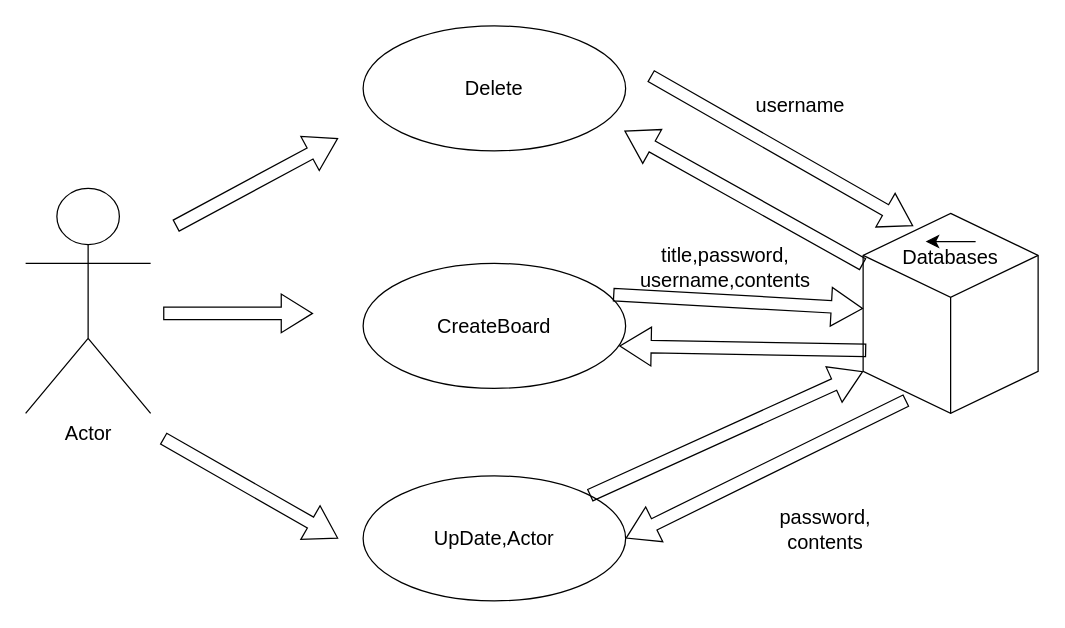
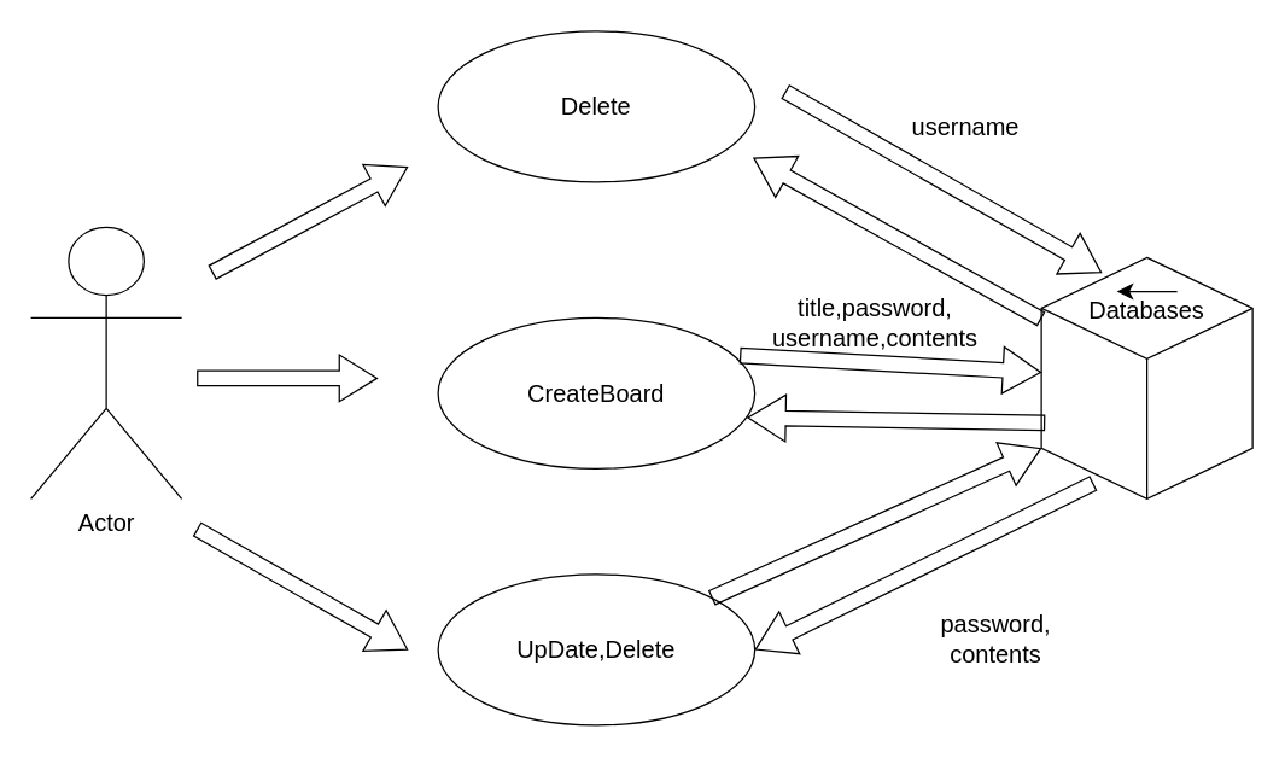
- <mxCell id="6" value="UpDate,Actor" style="text;html=1;strokeColor=none;fillColor=none;align=center;verticalAlign=middle;whiteSpace=wrap;rounded=0;fontSize=16;" vertex="1" parent="1"><mxGeometry x="300" y="380" width="190" height="100" as="geometry" /></mxCell>
+ <mxCell id="6" value="UpDate,Delete" style="text;html=1;strokeColor=none;fillColor=none;align=center;verticalAlign=middle;whiteSpace=wrap;rounded=0;fontSize=16;" vertex="1" parent="1"><mxGeometry x="300" y="380" width="190" height="100" as="geometry" /></mxCell>
